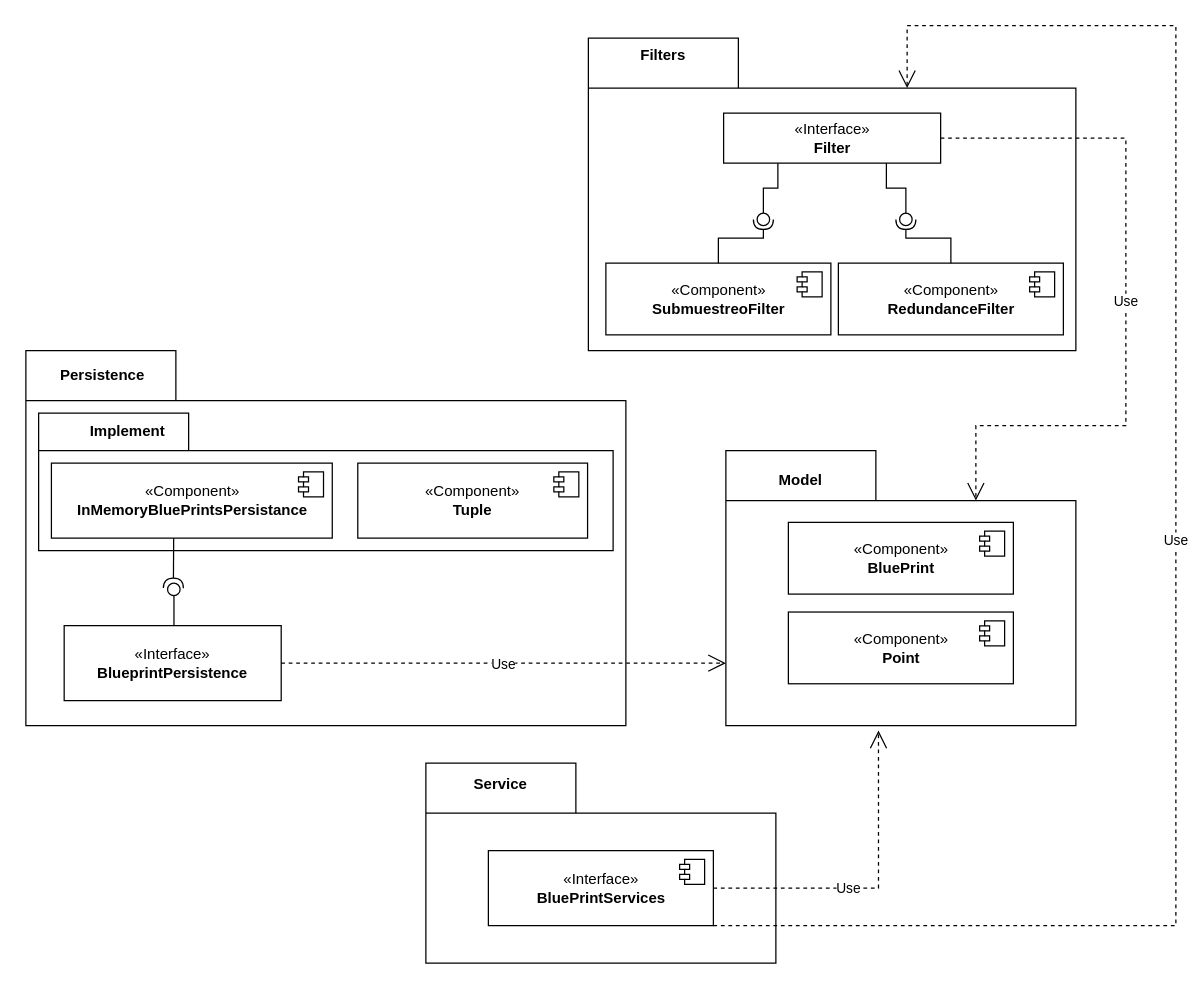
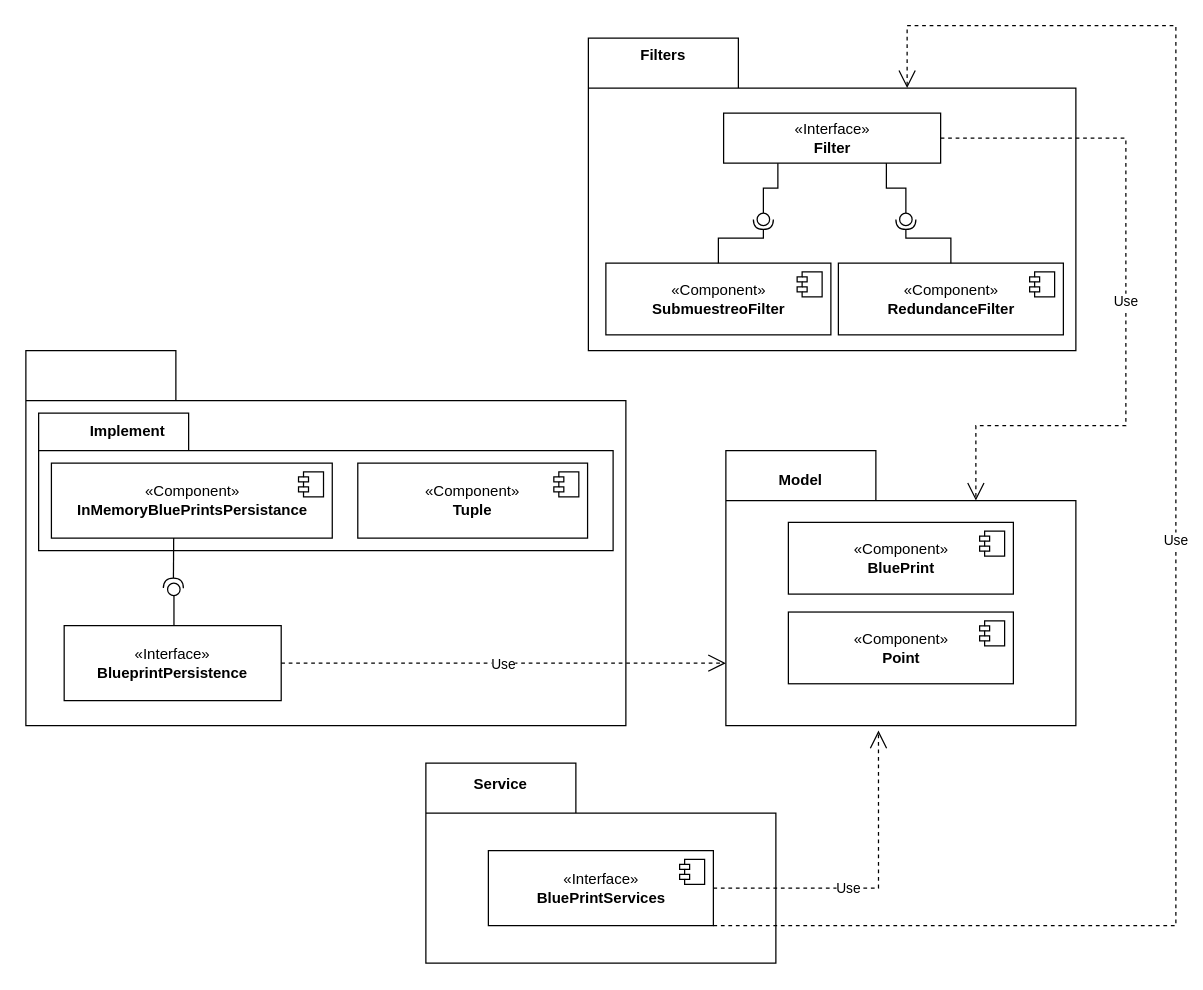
- <mxCell id="17" value="&lt;b&gt;Persistence&lt;/b&gt;" style="text;html=1;strokeColor=none;fillColor=none;align=center;verticalAlign=middle;whiteSpace=wrap;rounded=0;" vertex="1" parent="15"><mxGeometry x="10.213" width="61.277" height="30" as="geometry" /></mxCell>
